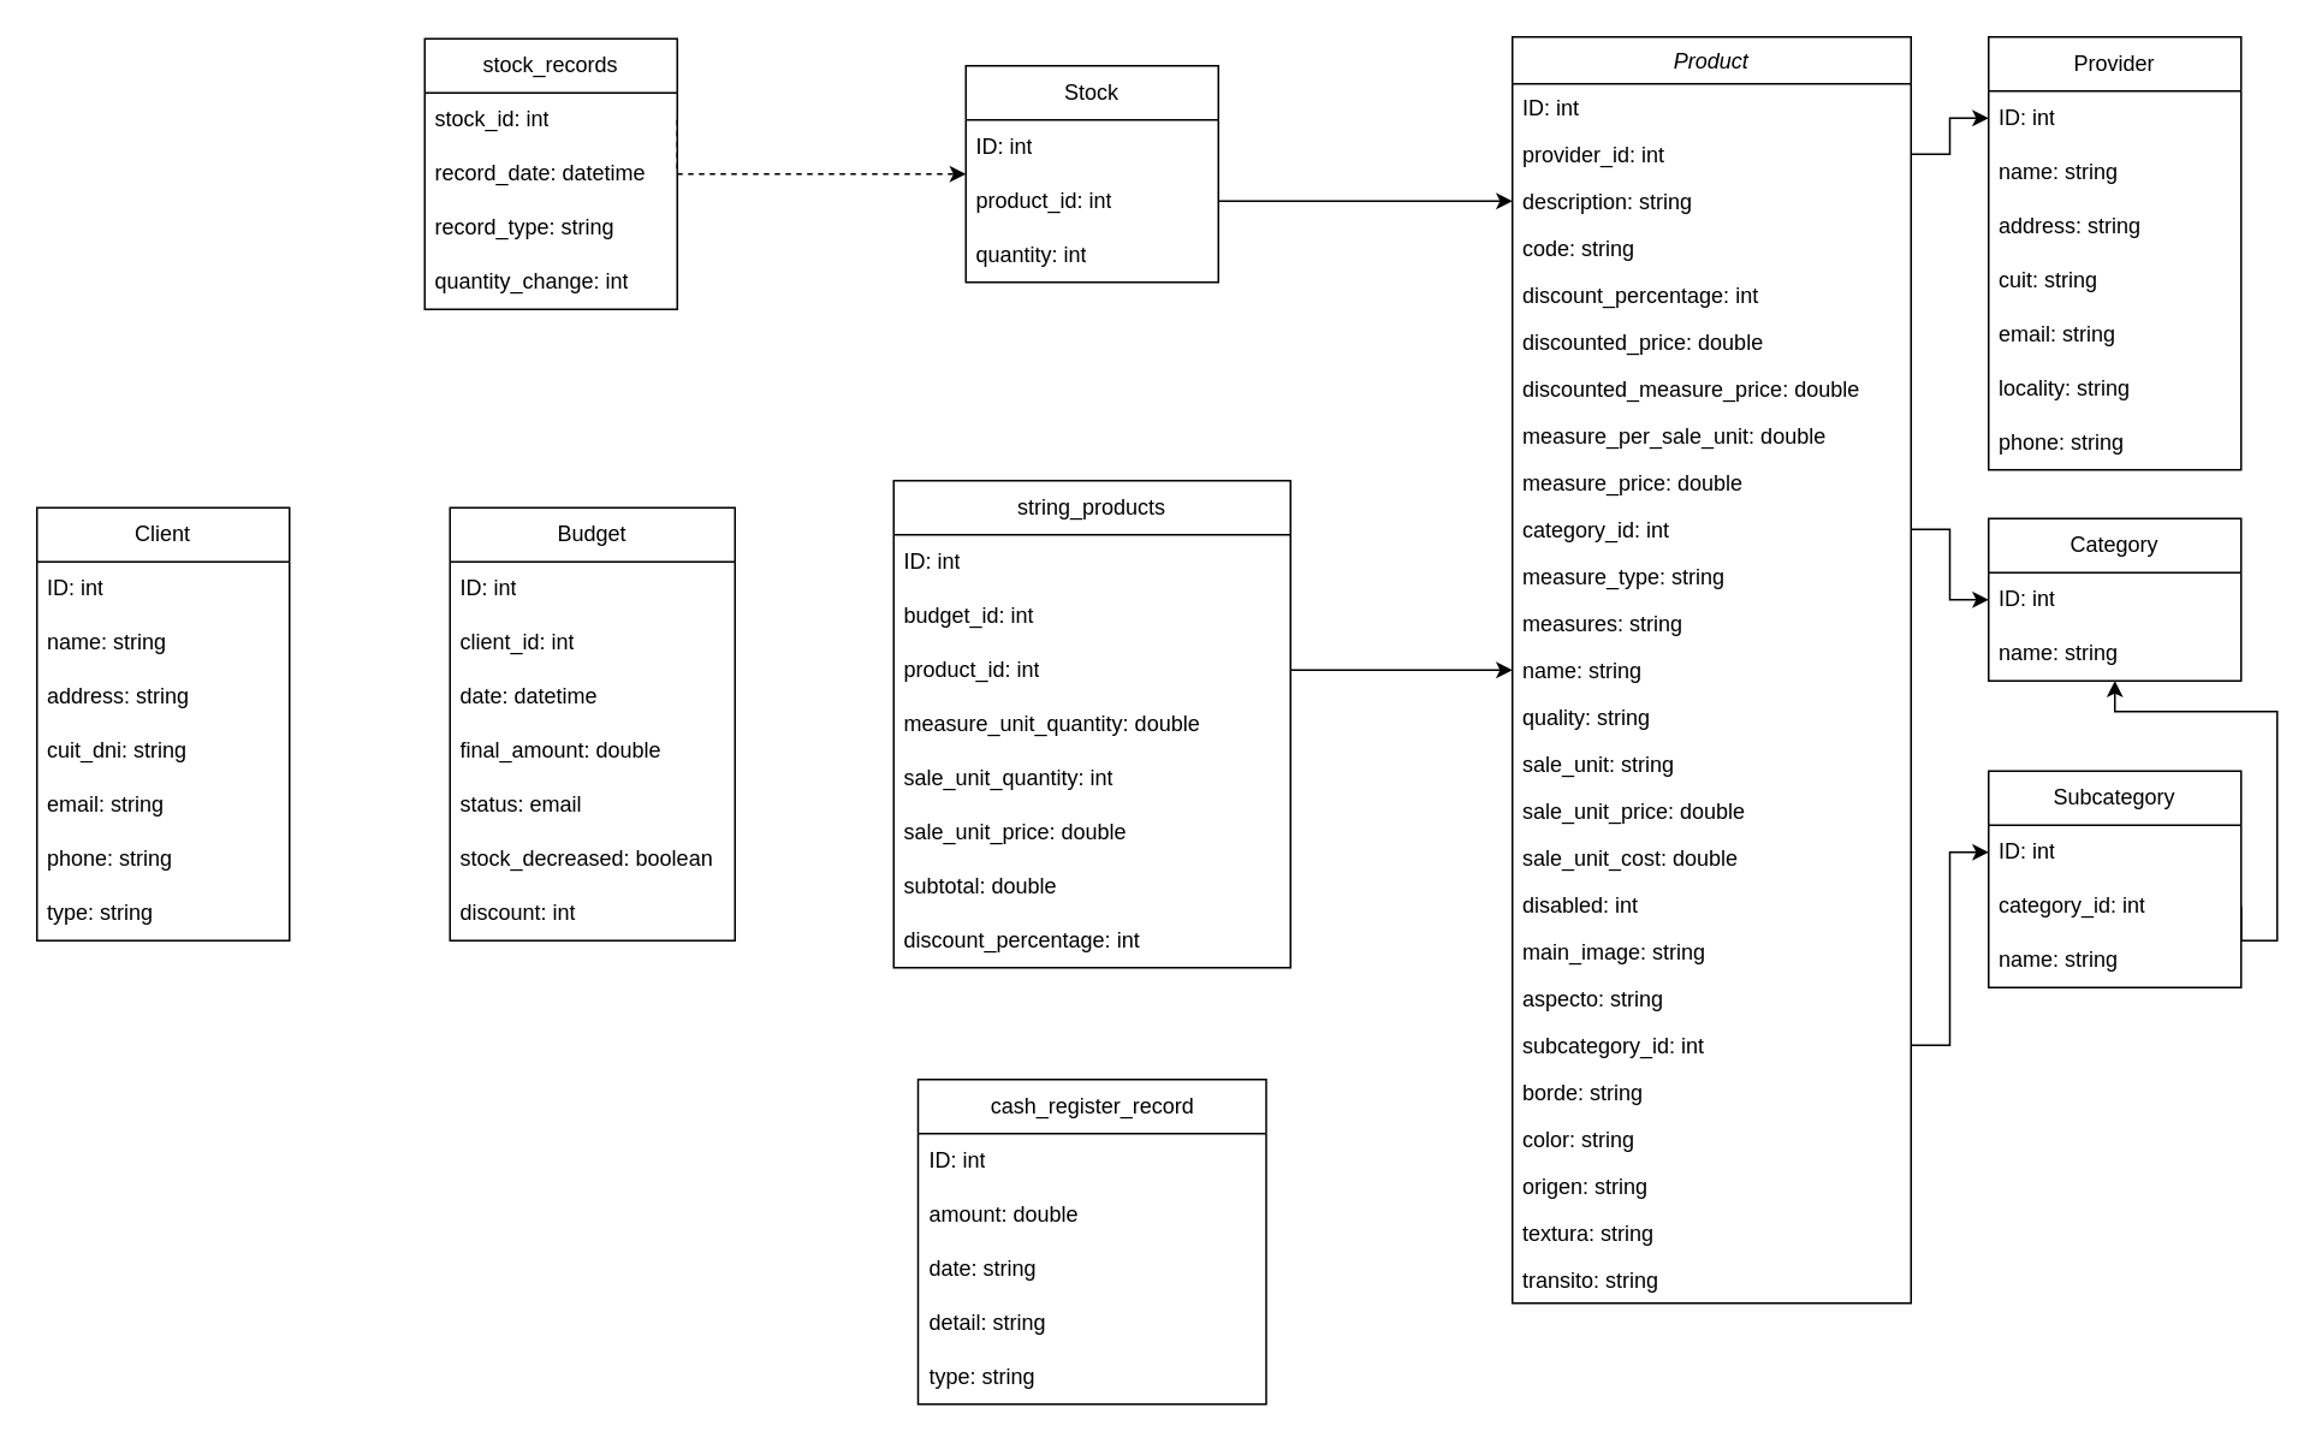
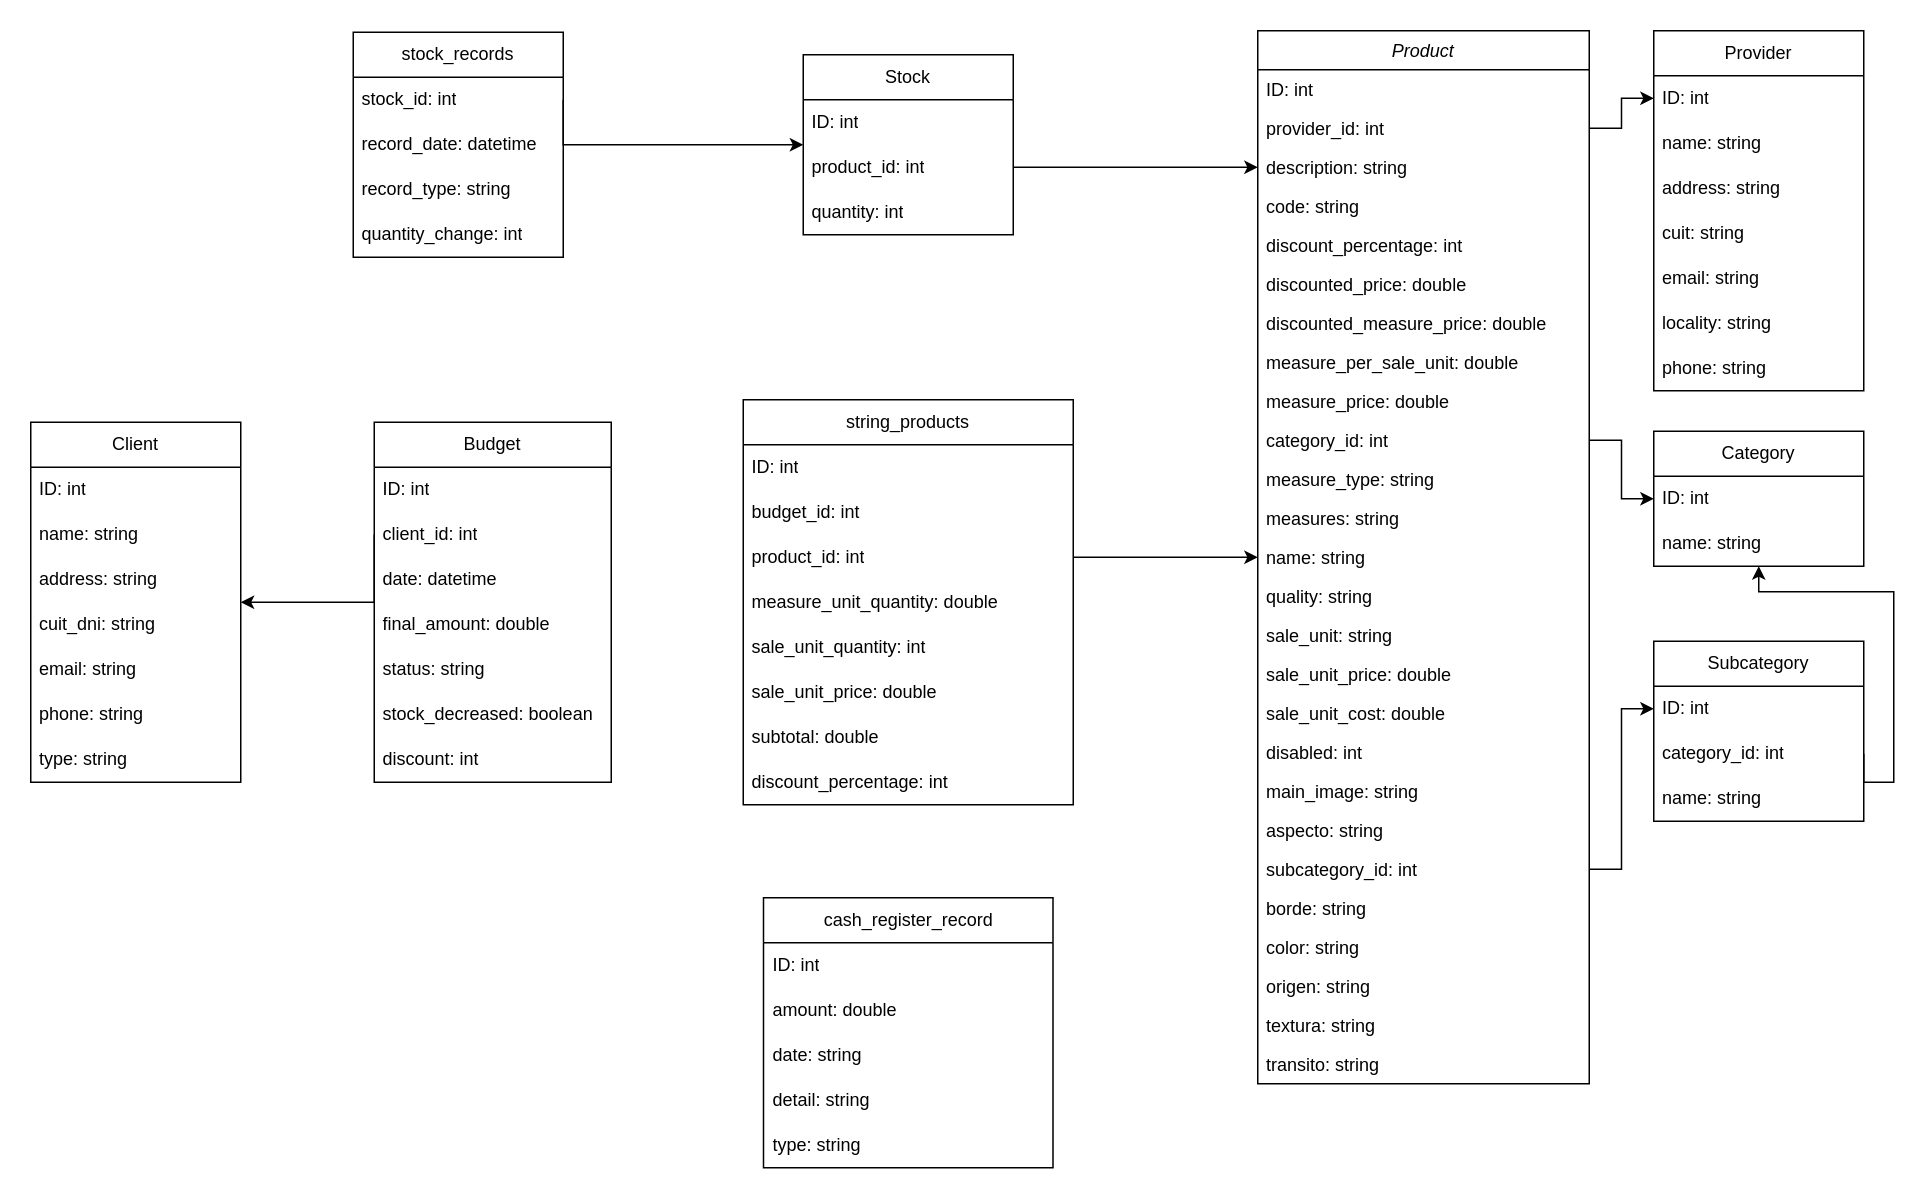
- <mxCell id="85" style="edgeStyle=orthogonalEdgeStyle;rounded=0;orthogonalLoop=1;jettySize=auto;html=1;exitX=1;exitY=0.5;exitDx=0;exitDy=0;dashed=1;" edge="1" parent="1" source="81" target="60"><mxGeometry relative="1" as="geometry"><Array as="points"><mxPoint x="375" y="96" /></Array></mxGeometry></mxCell>
+ <mxCell id="85" style="edgeStyle=orthogonalEdgeStyle;rounded=0;orthogonalLoop=1;jettySize=auto;html=1;exitX=1;exitY=0.5;exitDx=0;exitDy=0;" edge="1" parent="1" source="81" target="60"><mxGeometry relative="1" as="geometry"><Array as="points"><mxPoint x="375" y="96" /></Array></mxGeometry></mxCell>
+ <mxCell id="78" style="edgeStyle=orthogonalEdgeStyle;rounded=0;orthogonalLoop=1;jettySize=auto;html=1;exitX=0;exitY=0.5;exitDx=0;exitDy=0;" edge="1" parent="1" source="54" target="44"><mxGeometry relative="1" as="geometry"><Array as="points"><mxPoint x="249" y="401" /></Array></mxGeometry></mxCell>
- <mxCell id="57" value="status: email" style="text;strokeColor=none;fillColor=none;align=left;verticalAlign=middle;spacingLeft=4;spacingRight=4;overflow=hidden;points=[[0,0.5],[1,0.5]];portConstraint=eastwest;rotatable=0;whiteSpace=wrap;html=1;" vertex="1" parent="52"><mxGeometry y="150" width="158" height="30" as="geometry" /></mxCell>
+ <mxCell id="57" value="status: string" style="text;strokeColor=none;fillColor=none;align=left;verticalAlign=middle;spacingLeft=4;spacingRight=4;overflow=hidden;points=[[0,0.5],[1,0.5]];portConstraint=eastwest;rotatable=0;whiteSpace=wrap;html=1;" vertex="1" parent="52"><mxGeometry y="150" width="158" height="30" as="geometry" /></mxCell>
